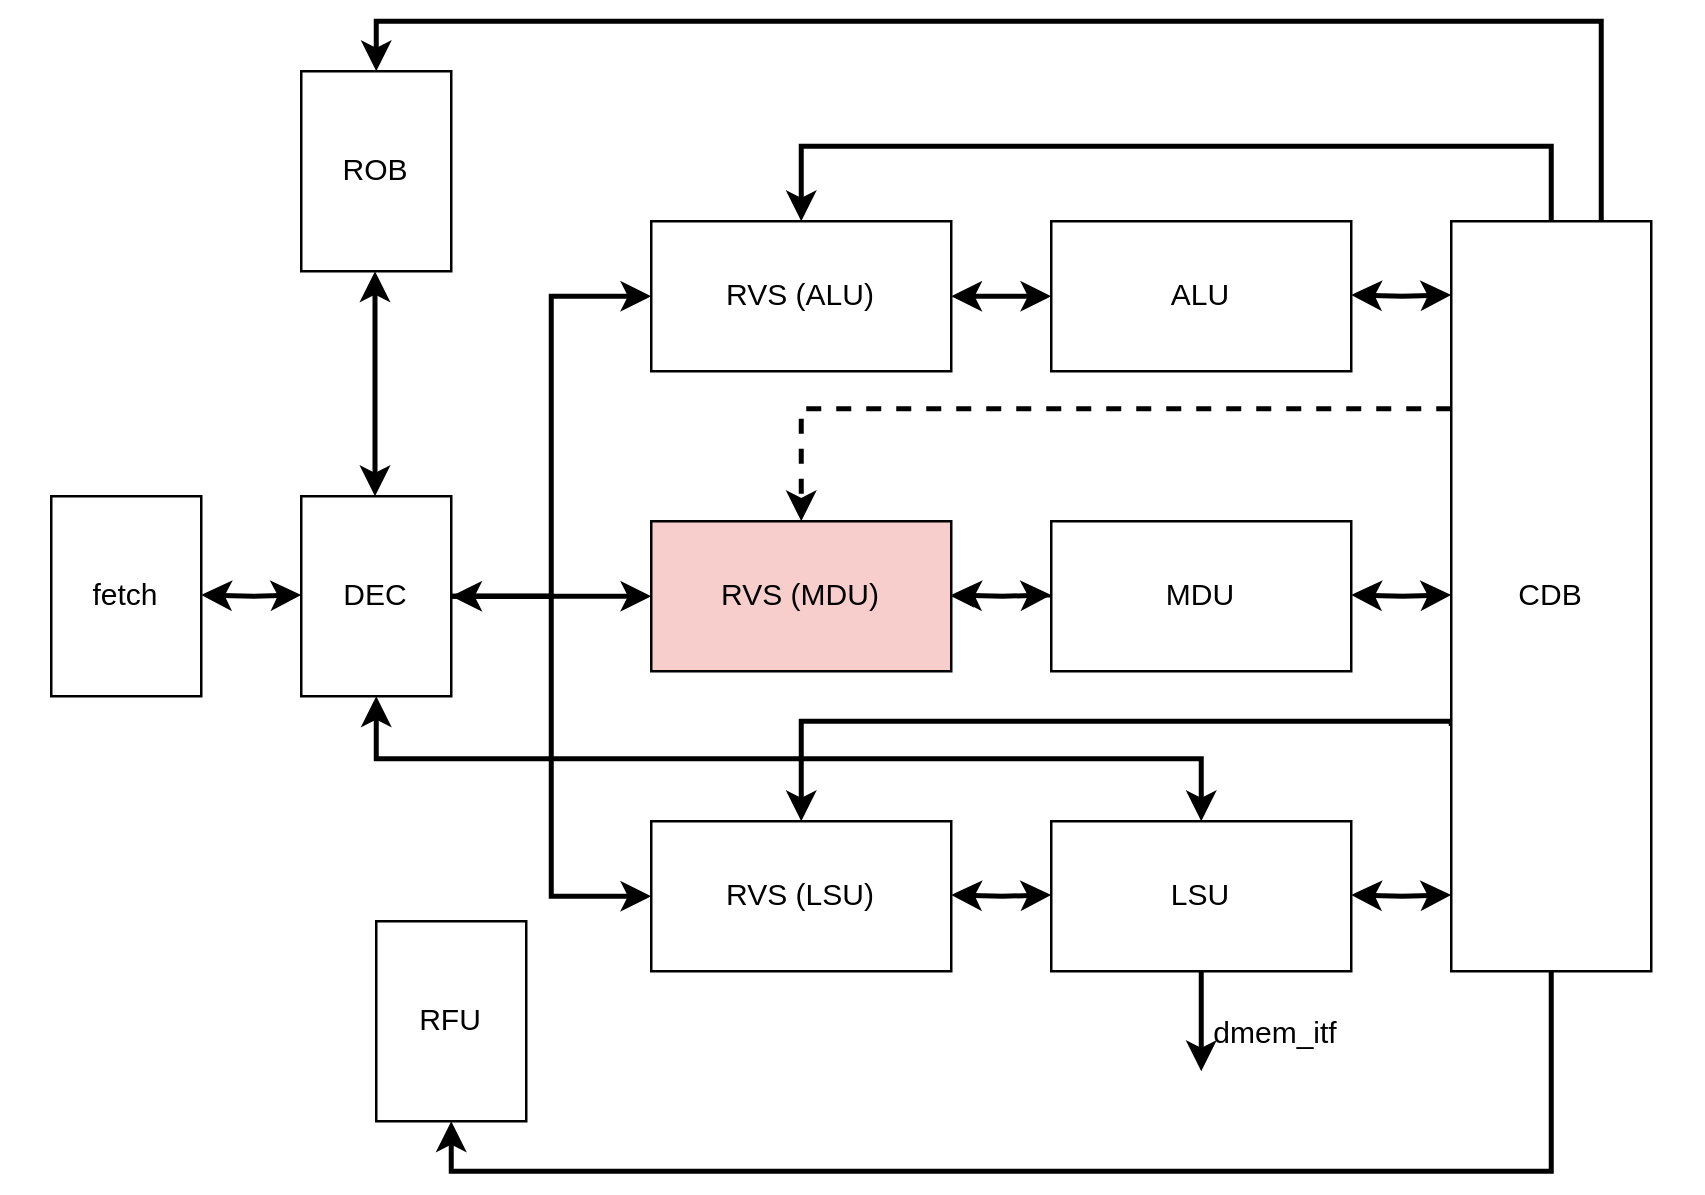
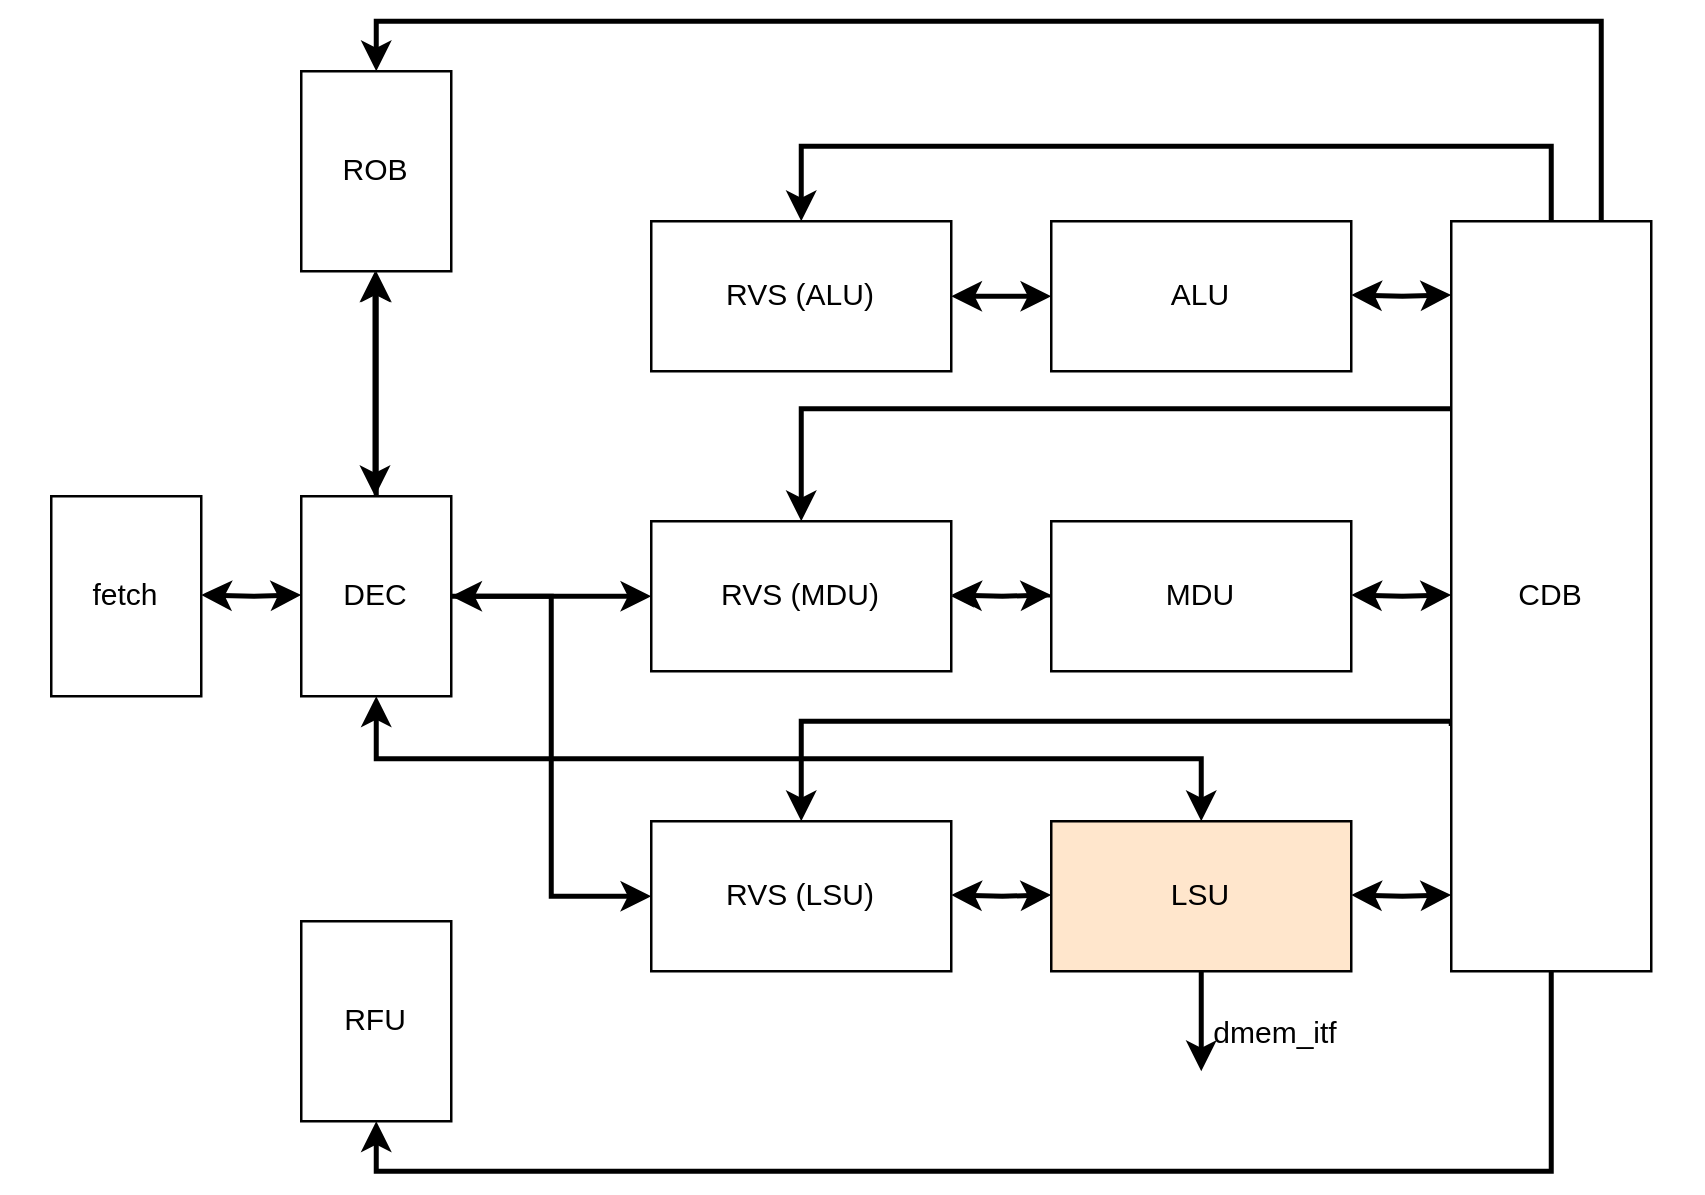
- <mxCell id="4" style="edgeStyle=orthogonalEdgeStyle;rounded=0;orthogonalLoop=1;jettySize=auto;html=1;entryX=0;entryY=0.5;entryDx=0;entryDy=0;strokeWidth=2;" parent="1" source="7" target="9" edge="1"><mxGeometry relative="1" as="geometry" /></mxCell>
+ <mxCell id="4" style="edgeStyle=orthogonalEdgeStyle;rounded=0;orthogonalLoop=1;jettySize=auto;html=1;strokeWidth=2;" parent="1" source="7" target="31" edge="1"><mxGeometry relative="1" as="geometry" /></mxCell>
- <mxCell id="18" style="edgeStyle=orthogonalEdgeStyle;rounded=0;orthogonalLoop=1;jettySize=auto;html=1;exitX=0;exitY=0.25;exitDx=0;exitDy=0;entryX=0.5;entryY=0;entryDx=0;entryDy=0;strokeWidth=2;dashed=1;" parent="1" source="22" target="10" edge="1"><mxGeometry relative="1" as="geometry" /></mxCell>
+ <mxCell id="18" style="edgeStyle=orthogonalEdgeStyle;rounded=0;orthogonalLoop=1;jettySize=auto;html=1;exitX=0;exitY=0.25;exitDx=0;exitDy=0;entryX=0.5;entryY=0;entryDx=0;entryDy=0;strokeWidth=2;" parent="1" source="22" target="10" edge="1"><mxGeometry relative="1" as="geometry" /></mxCell>
- <mxCell id="10" value="RVS (MDU)" style="rounded=0;whiteSpace=wrap;html=1;fillColor=#f8cecc;" parent="1" vertex="1"><mxGeometry x="260" y="200" width="120" height="60" as="geometry" /></mxCell>
+ <mxCell id="10" value="RVS (MDU)" style="rounded=0;whiteSpace=wrap;html=1;" parent="1" vertex="1"><mxGeometry x="260" y="200" width="120" height="60" as="geometry" /></mxCell>
- <mxCell id="16" value="LSU" style="rounded=0;whiteSpace=wrap;html=1;" parent="1" vertex="1"><mxGeometry x="420" y="320" width="120" height="60" as="geometry" /></mxCell>
+ <mxCell id="16" value="LSU" style="rounded=0;whiteSpace=wrap;html=1;fillColor=#ffe6cc;" parent="1" vertex="1"><mxGeometry x="420" y="320" width="120" height="60" as="geometry" /></mxCell>
- <mxCell id="29" value="RFU" style="whiteSpace=wrap;html=1;" parent="1" vertex="1"><mxGeometry x="150" y="360" width="60" height="80" as="geometry" /></mxCell>
+ <mxCell id="29" value="RFU" style="whiteSpace=wrap;html=1;" parent="1" vertex="1"><mxGeometry x="120" y="360" width="60" height="80" as="geometry" /></mxCell>
